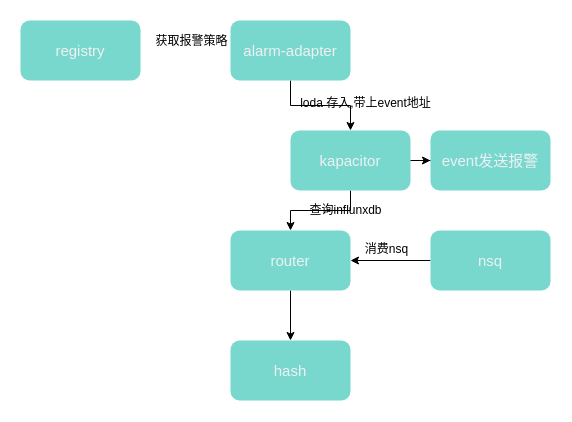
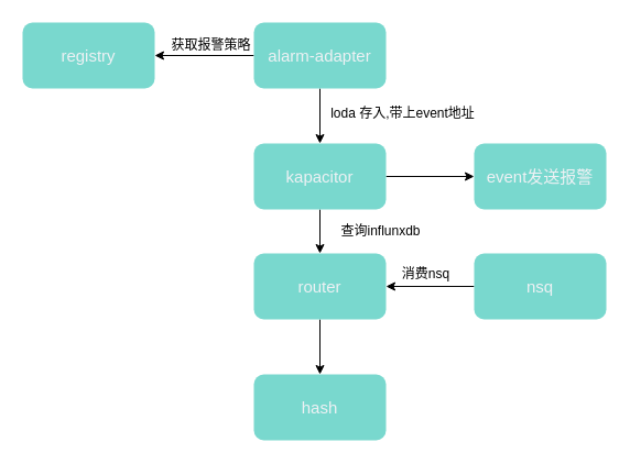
+ <mxCell id="6" value="" style="edgeStyle=orthogonalEdgeStyle;rounded=0;orthogonalLoop=1;jettySize=auto;html=1;" edge="1" parent="1" source="7" target="15"><mxGeometry relative="1" as="geometry" /></mxCell>
- <mxCell id="4" value="&lt;font color=&quot;#eef1f4&quot; style=&quot;font-size: 15px&quot;&gt;kapacitor&lt;/font&gt;" style="rounded=1;whiteSpace=wrap;html=1;fillColor=#79D8CE;strokeColor=none;" vertex="1" parent="1"><mxGeometry x="290" y="130" width="120" height="60" as="geometry" /></mxCell>
+ <mxCell id="4" value="&lt;font color=&quot;#eef1f4&quot; style=&quot;font-size: 15px&quot;&gt;kapacitor&lt;/font&gt;" style="rounded=1;whiteSpace=wrap;html=1;fillColor=#79D8CE;strokeColor=none;" vertex="1" parent="1"><mxGeometry x="230" y="130" width="120" height="60" as="geometry" /></mxCell>
